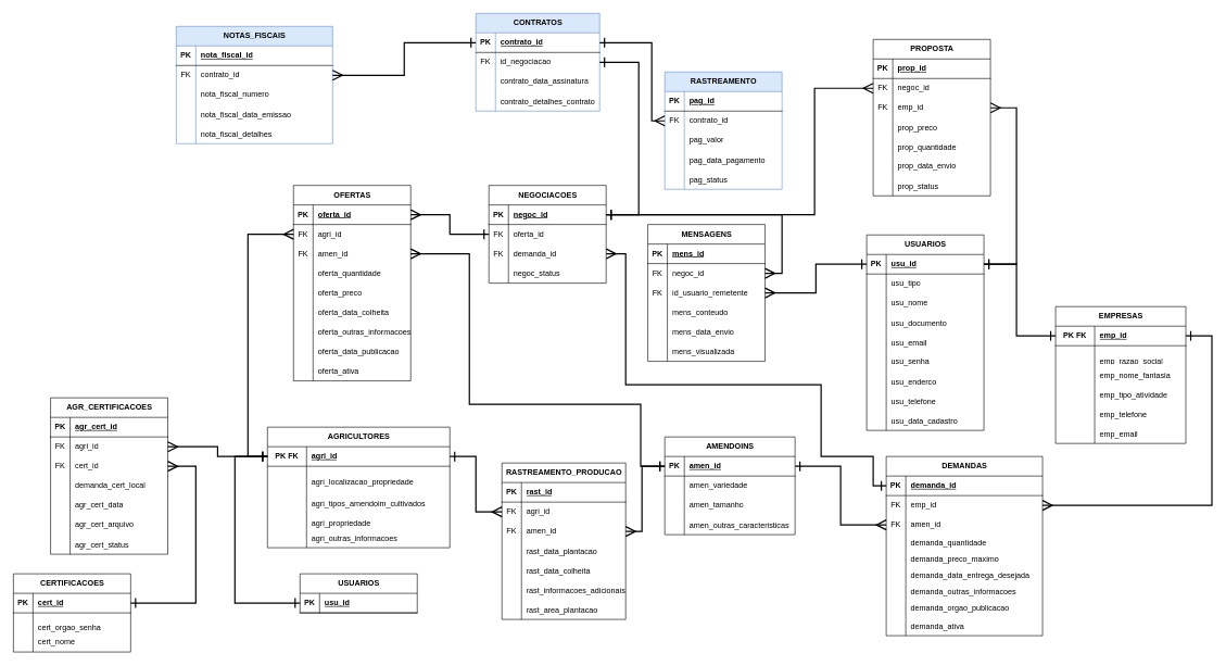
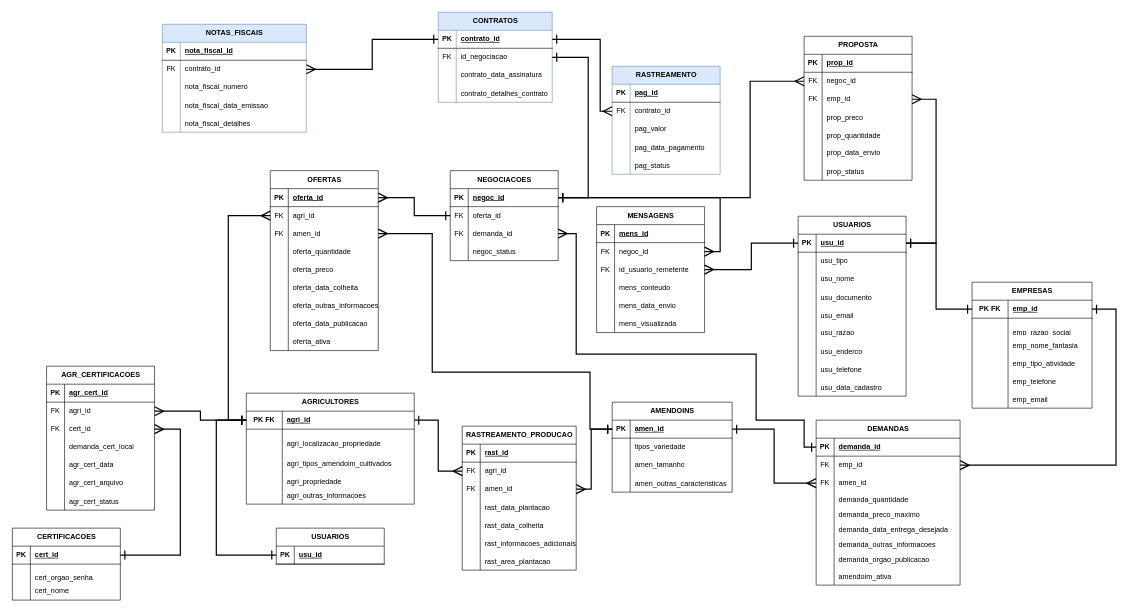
- <mxCell id="20" value="usu_senha" style="shape=partialRectangle;connectable=0;fillColor=none;top=0;left=0;bottom=0;right=0;align=left;spacingLeft=6;overflow=hidden;whiteSpace=wrap;html=1;" parent="18" vertex="1"><mxGeometry x="30" width="150" height="30" as="geometry"><mxRectangle width="150" height="30" as="alternateBounds" /></mxGeometry></mxCell>
+ <mxCell id="20" value="usu_razao" style="shape=partialRectangle;connectable=0;fillColor=none;top=0;left=0;bottom=0;right=0;align=left;spacingLeft=6;overflow=hidden;whiteSpace=wrap;html=1;" parent="18" vertex="1"><mxGeometry x="30" width="150" height="30" as="geometry"><mxRectangle width="150" height="30" as="alternateBounds" /></mxGeometry></mxCell>
- <mxCell id="36" value="&lt;font style=&quot;vertical-align: inherit;&quot;&gt;&lt;font style=&quot;vertical-align: inherit;&quot;&gt;amen_variedade&lt;/font&gt;&lt;/font&gt;" style="shape=partialRectangle;connectable=0;fillColor=none;top=0;left=0;bottom=0;right=0;align=left;spacingLeft=6;overflow=hidden;whiteSpace=wrap;html=1;" parent="34" vertex="1"><mxGeometry x="30" width="170" height="30" as="geometry"><mxRectangle width="170" height="30" as="alternateBounds" /></mxGeometry></mxCell>
+ <mxCell id="36" value="&lt;font style=&quot;vertical-align: inherit;&quot;&gt;&lt;font style=&quot;vertical-align: inherit;&quot;&gt;tipos_variedade&lt;/font&gt;&lt;/font&gt;" style="shape=partialRectangle;connectable=0;fillColor=none;top=0;left=0;bottom=0;right=0;align=left;spacingLeft=6;overflow=hidden;whiteSpace=wrap;html=1;" parent="34" vertex="1"><mxGeometry x="30" width="170" height="30" as="geometry"><mxRectangle width="170" height="30" as="alternateBounds" /></mxGeometry></mxCell>
- <mxCell id="111" value="demanda_ativa" style="shape=partialRectangle;connectable=0;fillColor=none;top=0;left=0;bottom=0;right=0;align=left;spacingLeft=6;overflow=hidden;" parent="109" vertex="1"><mxGeometry x="30" width="210" height="30" as="geometry"><mxRectangle width="210" height="30" as="alternateBounds" /></mxGeometry></mxCell>
+ <mxCell id="111" value="amendoim_ativa" style="shape=partialRectangle;connectable=0;fillColor=none;top=0;left=0;bottom=0;right=0;align=left;spacingLeft=6;overflow=hidden;" parent="109" vertex="1"><mxGeometry x="30" width="210" height="30" as="geometry"><mxRectangle width="210" height="30" as="alternateBounds" /></mxGeometry></mxCell>
